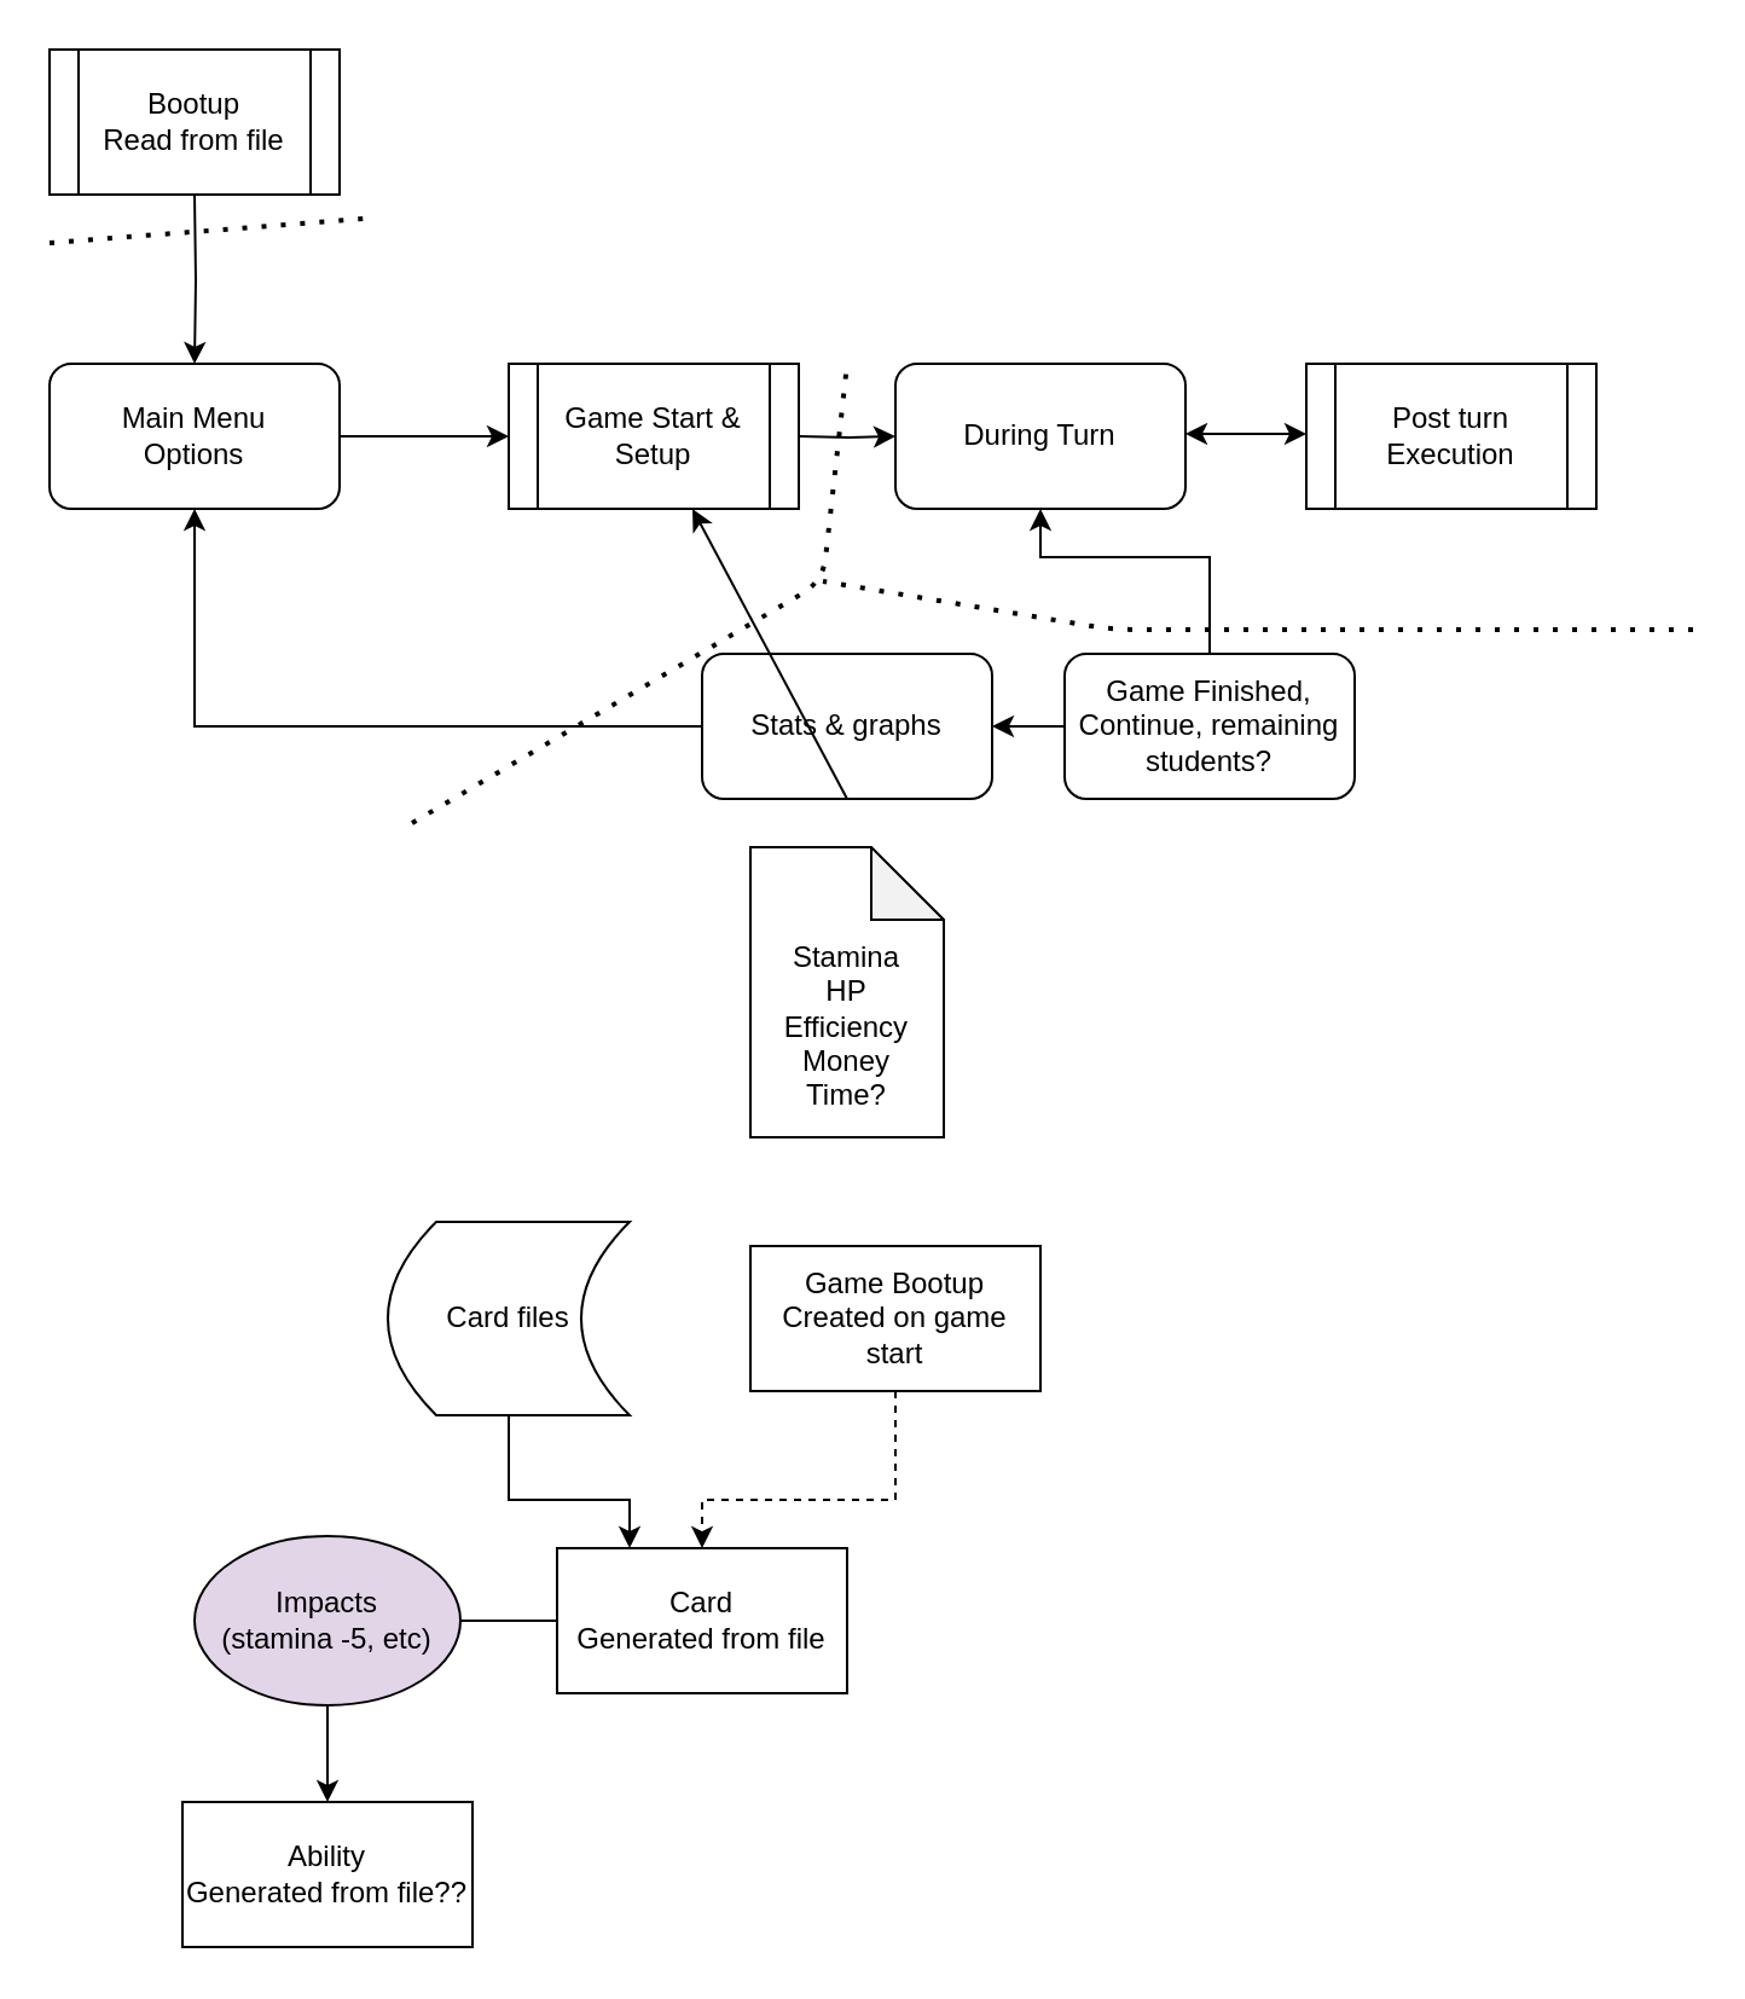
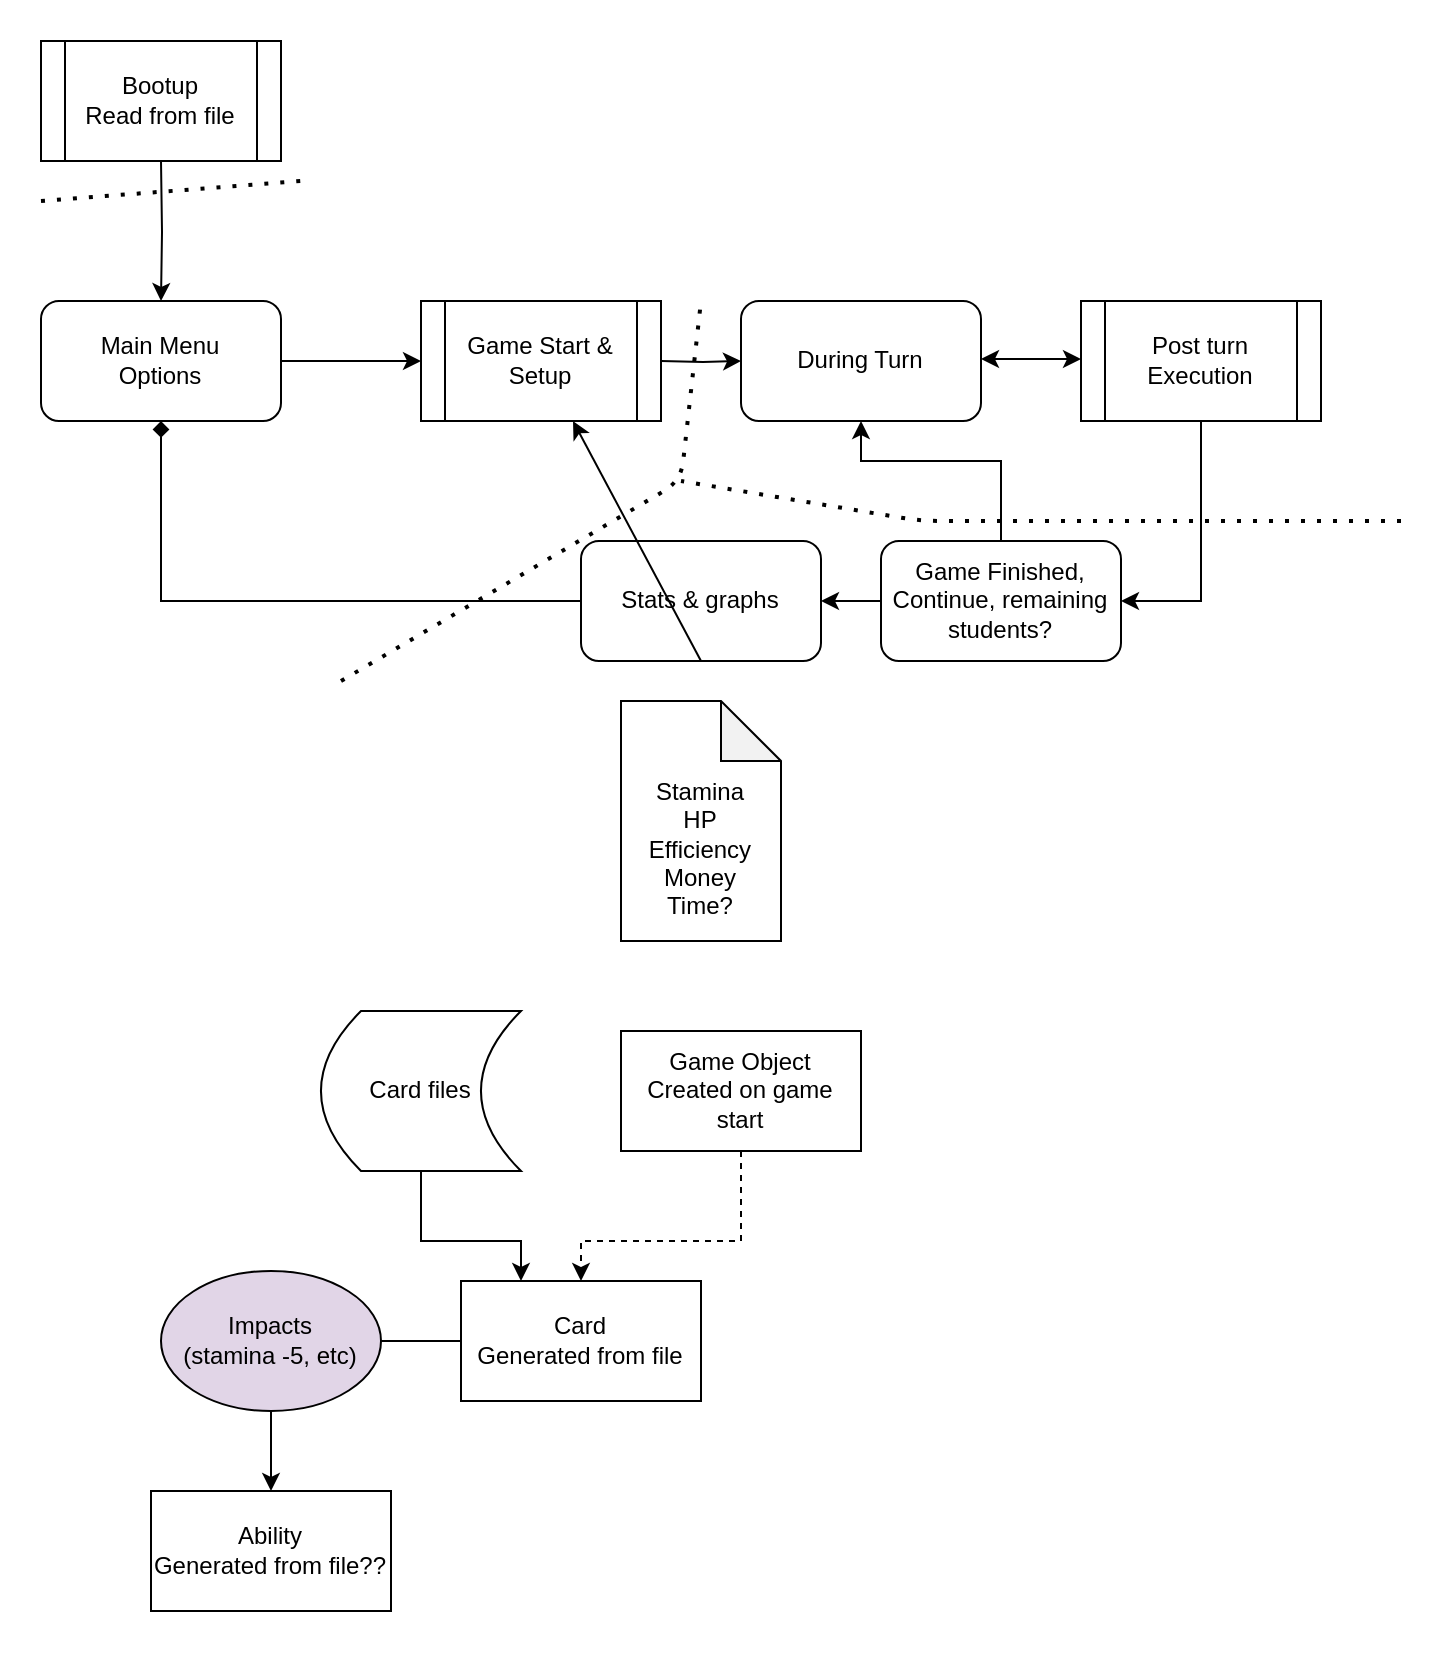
- <mxCell id="11" style="edgeStyle=orthogonalEdgeStyle;rounded=0;orthogonalLoop=1;jettySize=auto;html=1;entryX=0.5;entryY=1;entryDx=0;entryDy=0;" parent="1" source="12" target="6" edge="1"><mxGeometry relative="1" as="geometry" /></mxCell>
+ <mxCell id="11" style="edgeStyle=orthogonalEdgeStyle;rounded=0;orthogonalLoop=1;jettySize=auto;html=1;entryX=0.5;entryY=1;entryDx=0;entryDy=0;endArrow=diamond;" parent="1" source="12" target="6" edge="1"><mxGeometry relative="1" as="geometry" /></mxCell>
+ <mxCell id="2" value="" style="edgeStyle=orthogonalEdgeStyle;rounded=0;orthogonalLoop=1;jettySize=auto;html=1;entryX=1;entryY=0.5;entryDx=0;entryDy=0;exitX=0.5;exitY=1;exitDx=0;exitDy=0;" parent="1" source="29" target="10" edge="1"><mxGeometry relative="1" as="geometry"><mxPoint x="590" y="210" as="sourcePoint" /></mxGeometry></mxCell>
- <mxCell id="17" value="Game Bootup&lt;br&gt;Created on game start" style="rounded=0;whiteSpace=wrap;html=1;" parent="1" vertex="1"><mxGeometry x="310" y="515" width="120" height="60" as="geometry" /></mxCell>
+ <mxCell id="17" value="Game Object&lt;br&gt;Created on game start" style="rounded=0;whiteSpace=wrap;html=1;" parent="1" vertex="1"><mxGeometry x="310" y="515" width="120" height="60" as="geometry" /></mxCell>
